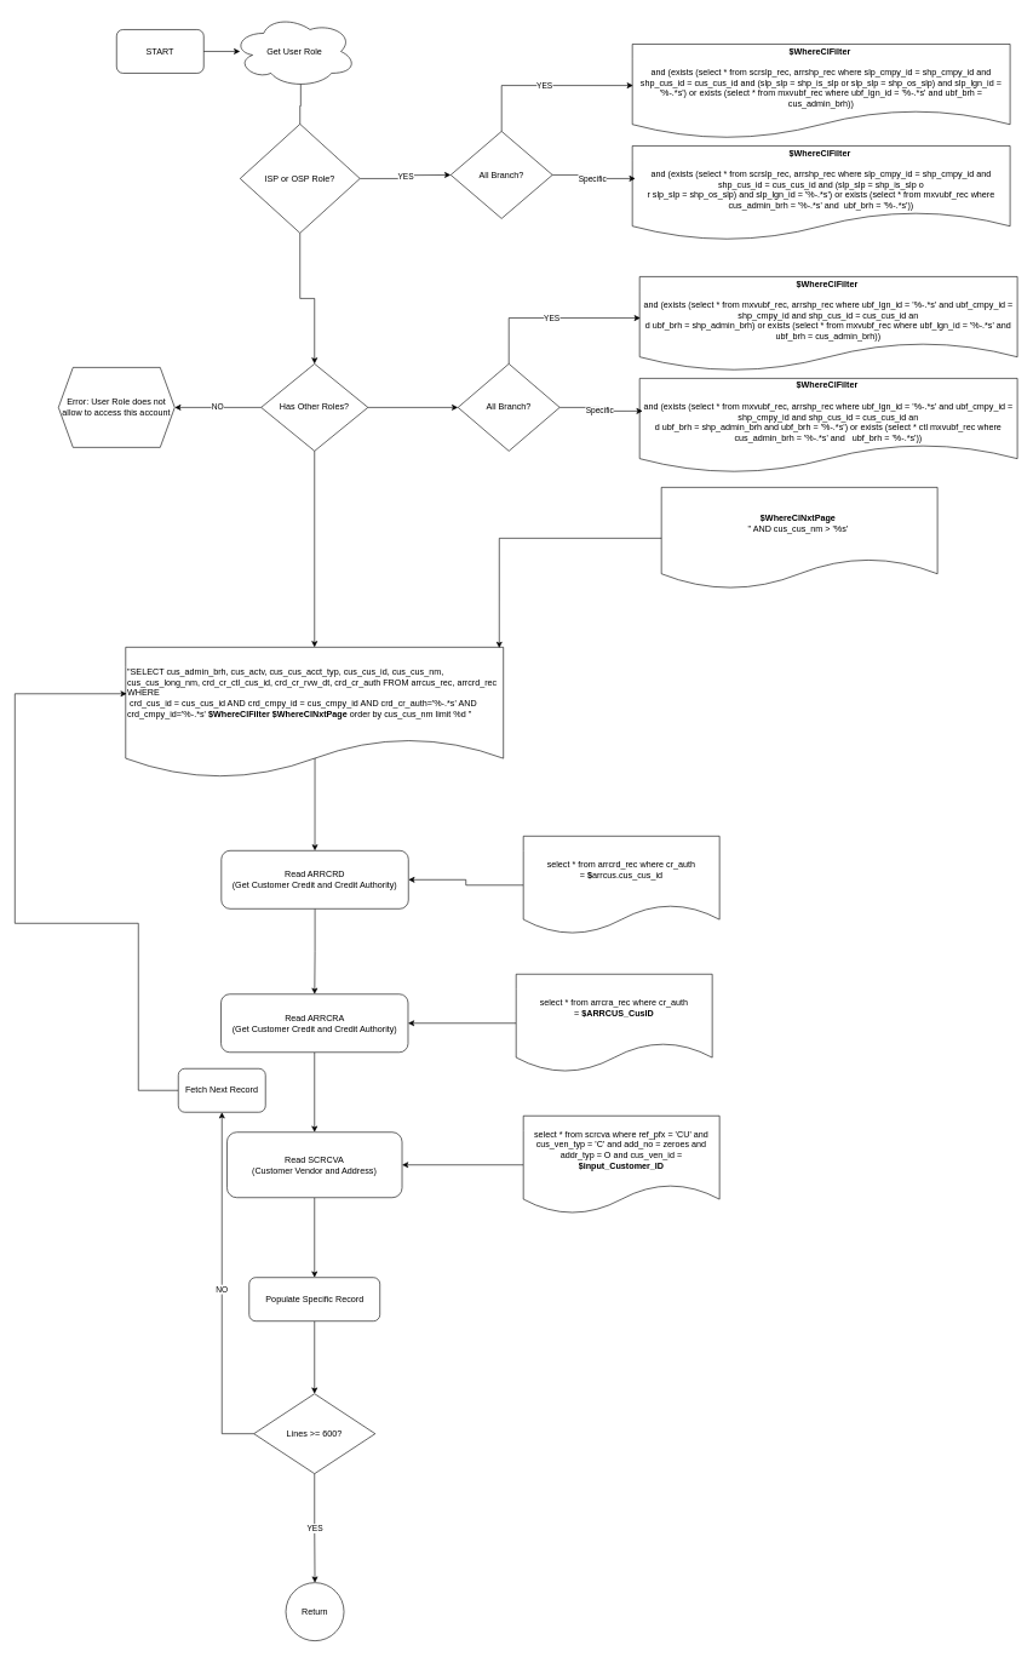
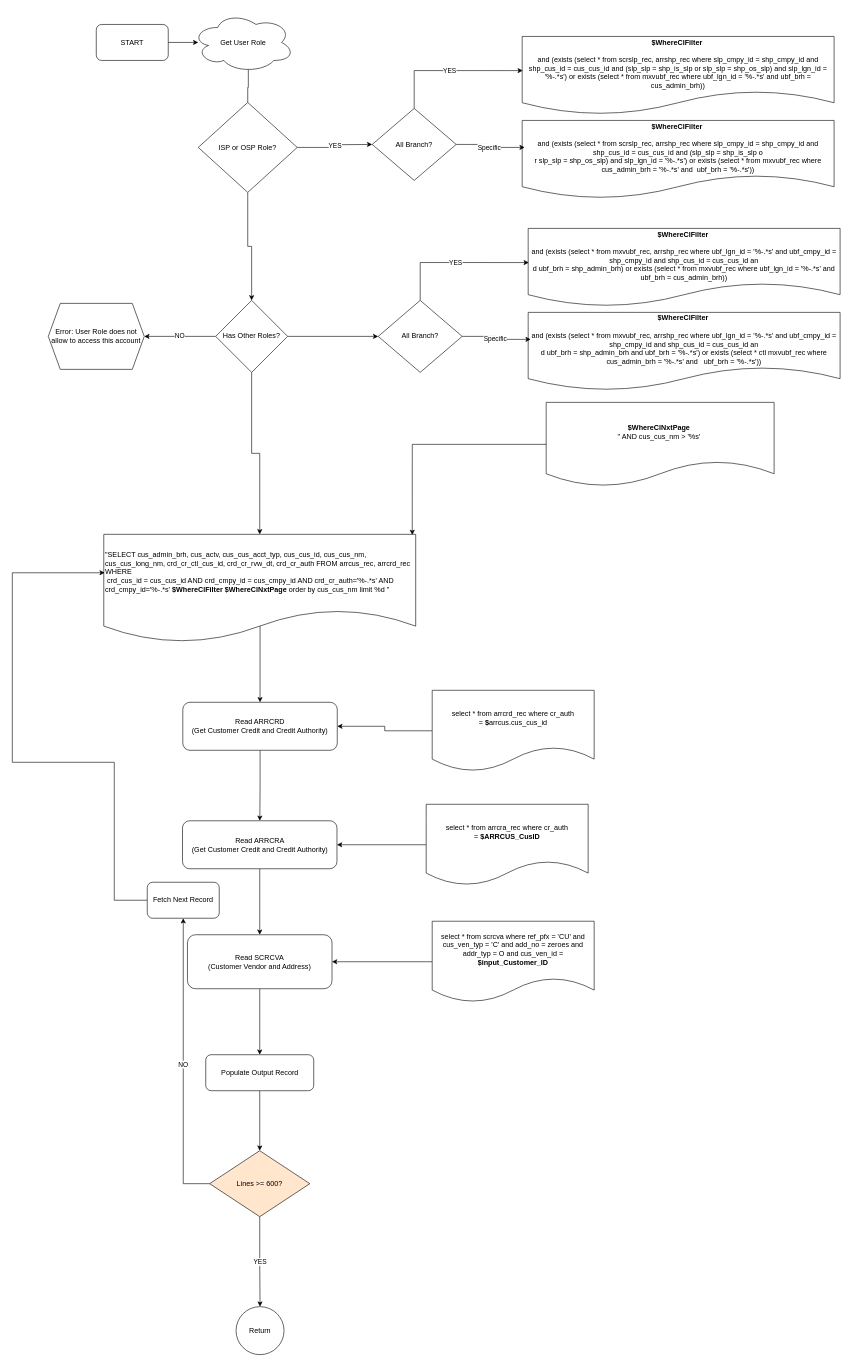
- <mxCell id="15" value="Has Other Roles?" style="rhombus;whiteSpace=wrap;html=1;" vertex="1" parent="1"><mxGeometry x="359" y="500" width="147" height="120" as="geometry" /></mxCell>
+ <mxCell id="15" value="Has Other Roles?" style="rhombus;whiteSpace=wrap;html=1;" vertex="1" parent="1"><mxGeometry x="359" y="500" width="120" height="120" as="geometry" /></mxCell>
- <mxCell id="38" value="Populate Specific Record" style="rounded=1;whiteSpace=wrap;html=1;" vertex="1" parent="1"><mxGeometry x="342.5" y="1757.5" width="180" height="60" as="geometry" /></mxCell>
+ <mxCell id="38" value="Populate Output Record" style="rounded=1;whiteSpace=wrap;html=1;" vertex="1" parent="1"><mxGeometry x="342.5" y="1757.5" width="180" height="60" as="geometry" /></mxCell>
- <mxCell id="34" value="Lines &amp;gt;= 600?" style="rhombus;whiteSpace=wrap;html=1;" vertex="1" parent="1"><mxGeometry x="349" y="1917.5" width="167" height="110" as="geometry" /></mxCell>
+ <mxCell id="34" value="Lines &amp;gt;= 600?" style="rhombus;whiteSpace=wrap;html=1;fillColor=#ffe6cc;" vertex="1" parent="1"><mxGeometry x="349" y="1917.5" width="167" height="110" as="geometry" /></mxCell>
